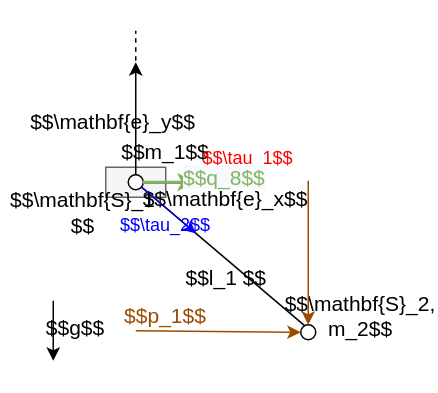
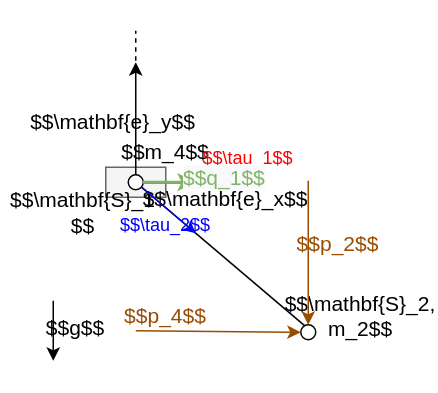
- <mxCell id="15" value="$$m_1$$" style="text;html=1;strokeColor=none;fillColor=none;align=center;verticalAlign=middle;whiteSpace=wrap;rounded=0;fontSize=14;" parent="1" vertex="1"><mxGeometry x="80" y="86" width="60" height="30" as="geometry" /></mxCell>
+ <mxCell id="15" value="$$m_4$$" style="text;html=1;strokeColor=none;fillColor=none;align=center;verticalAlign=middle;whiteSpace=wrap;rounded=0;fontSize=14;" parent="1" vertex="1"><mxGeometry x="80" y="86" width="60" height="30" as="geometry" /></mxCell>
- <mxCell id="26" value="&lt;span style=&quot;color: rgb(130, 179, 102); font-family: Helvetica; font-size: 14px; font-style: normal; font-variant-ligatures: normal; font-variant-caps: normal; font-weight: 400; letter-spacing: normal; orphans: 2; text-align: center; text-indent: 0px; text-transform: none; widows: 2; word-spacing: 0px; -webkit-text-stroke-width: 0px; background-color: rgb(248, 249, 250); text-decoration-thickness: initial; text-decoration-style: initial; text-decoration-color: initial; float: none; display: inline !important;&quot;&gt;$$q_8$$&lt;/span&gt;" style="text;whiteSpace=wrap;html=1;fontColor=#82B366;" vertex="1" parent="1"><mxGeometry x="120" y="103" width="80" height="30" as="geometry" /></mxCell>
+ <mxCell id="26" value="&lt;span style=&quot;color: rgb(130, 179, 102); font-family: Helvetica; font-size: 14px; font-style: normal; font-variant-ligatures: normal; font-variant-caps: normal; font-weight: 400; letter-spacing: normal; orphans: 2; text-align: center; text-indent: 0px; text-transform: none; widows: 2; word-spacing: 0px; -webkit-text-stroke-width: 0px; background-color: rgb(248, 249, 250); text-decoration-thickness: initial; text-decoration-style: initial; text-decoration-color: initial; float: none; display: inline !important;&quot;&gt;$$q_1$$&lt;/span&gt;" style="text;whiteSpace=wrap;html=1;fontColor=#82B366;" vertex="1" parent="1"><mxGeometry x="120" y="103" width="80" height="30" as="geometry" /></mxCell>
+ <mxCell id="20" value="&lt;font color=&quot;#994c00&quot;&gt;$$p_2$$&lt;/font&gt;" style="text;html=1;strokeColor=none;fillColor=none;align=center;verticalAlign=middle;whiteSpace=wrap;rounded=0;fontSize=14;" parent="1" vertex="1"><mxGeometry x="195" y="147" width="60" height="30" as="geometry" /></mxCell>
- <mxCell id="17" value="&lt;span style=&quot;font-size: 14px&quot;&gt;$$l_1 $$&lt;/span&gt;" style="text;html=1;align=center;verticalAlign=middle;resizable=0;points=[];autosize=1;strokeColor=none;fillColor=none;" parent="1" vertex="1"><mxGeometry x="115" y="175" width="70" height="20" as="geometry" /></mxCell>
- <mxCell id="21" value="&lt;font color=&quot;#994c00&quot;&gt;$$p_1$$&lt;/font&gt;" style="text;html=1;strokeColor=none;fillColor=none;align=center;verticalAlign=middle;whiteSpace=wrap;rounded=0;fontSize=14;" parent="1" vertex="1"><mxGeometry x="80" y="195" width="60" height="30" as="geometry" /></mxCell>
+ <mxCell id="21" value="&lt;font color=&quot;#994c00&quot;&gt;$$p_4$$&lt;/font&gt;" style="text;html=1;strokeColor=none;fillColor=none;align=center;verticalAlign=middle;whiteSpace=wrap;rounded=0;fontSize=14;" parent="1" vertex="1"><mxGeometry x="80" y="195" width="60" height="30" as="geometry" /></mxCell>
